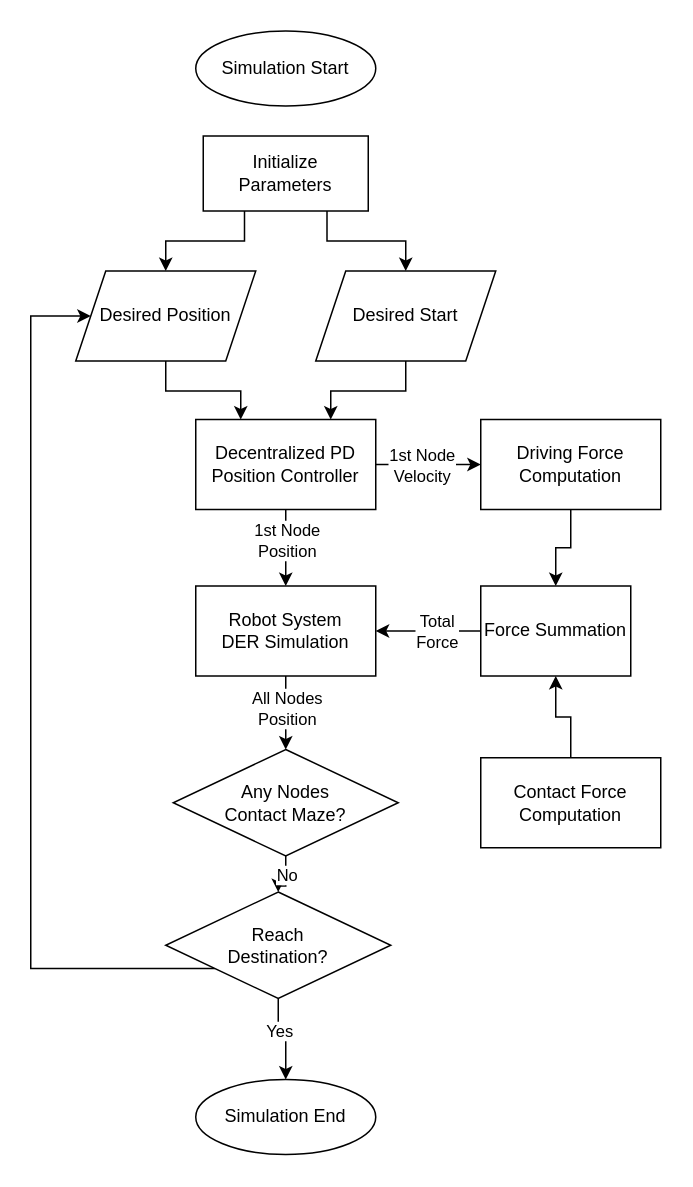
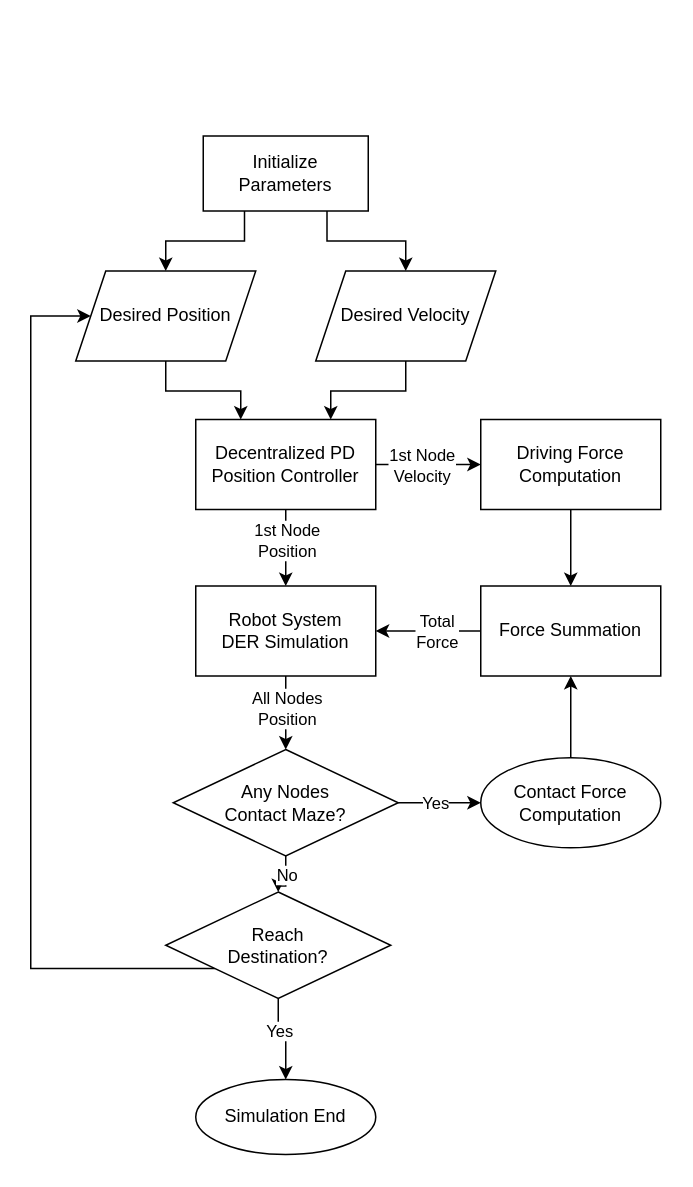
- <mxCell id="2" value="Simulation Start" style="ellipse;whiteSpace=wrap;html=1;" parent="1" vertex="1"><mxGeometry x="130" y="20" width="120" height="50" as="geometry" /></mxCell>
- <mxCell id="9" value="Desired Start" style="shape=parallelogram;perimeter=parallelogramPerimeter;whiteSpace=wrap;html=1;fixedSize=1;" parent="1" vertex="1"><mxGeometry x="210" y="180" width="120" height="60" as="geometry" /></mxCell>
+ <mxCell id="9" value="Desired Velocity" style="shape=parallelogram;perimeter=parallelogramPerimeter;whiteSpace=wrap;html=1;fixedSize=1;" parent="1" vertex="1"><mxGeometry x="210" y="180" width="120" height="60" as="geometry" /></mxCell>
- <mxCell id="24" value="Force Summation" style="rounded=0;whiteSpace=wrap;html=1;" parent="1" vertex="1"><mxGeometry x="320" y="390" width="100" height="60" as="geometry" /></mxCell>
+ <mxCell id="24" value="Force Summation" style="rounded=0;whiteSpace=wrap;html=1;" parent="1" vertex="1"><mxGeometry x="320" y="390" width="120" height="60" as="geometry" /></mxCell>
+ <mxCell id="15" value="" style="edgeStyle=orthogonalEdgeStyle;rounded=0;orthogonalLoop=1;jettySize=auto;html=1;" edge="1" parent="1" source="17" target="21"><mxGeometry relative="1" as="geometry" /></mxCell>
+ <mxCell id="16" value="Yes" style="edgeLabel;html=1;align=center;verticalAlign=middle;resizable=0;points=[];" vertex="1" connectable="0" parent="15"><mxGeometry x="-0.222" y="-1" relative="1" as="geometry"><mxPoint x="3" y="-1" as="offset" /></mxGeometry></mxCell>
- <mxCell id="21" value="Contact Force Computation" style="rounded=0;whiteSpace=wrap;html=1;" parent="1" vertex="1"><mxGeometry x="320" y="504.5" width="120" height="60" as="geometry" /></mxCell>
+ <mxCell id="21" value="Contact Force Computation" style="ellipse;whiteSpace=wrap;html=1;" parent="1" vertex="1"><mxGeometry x="320" y="504.5" width="120" height="60" as="geometry" /></mxCell>
